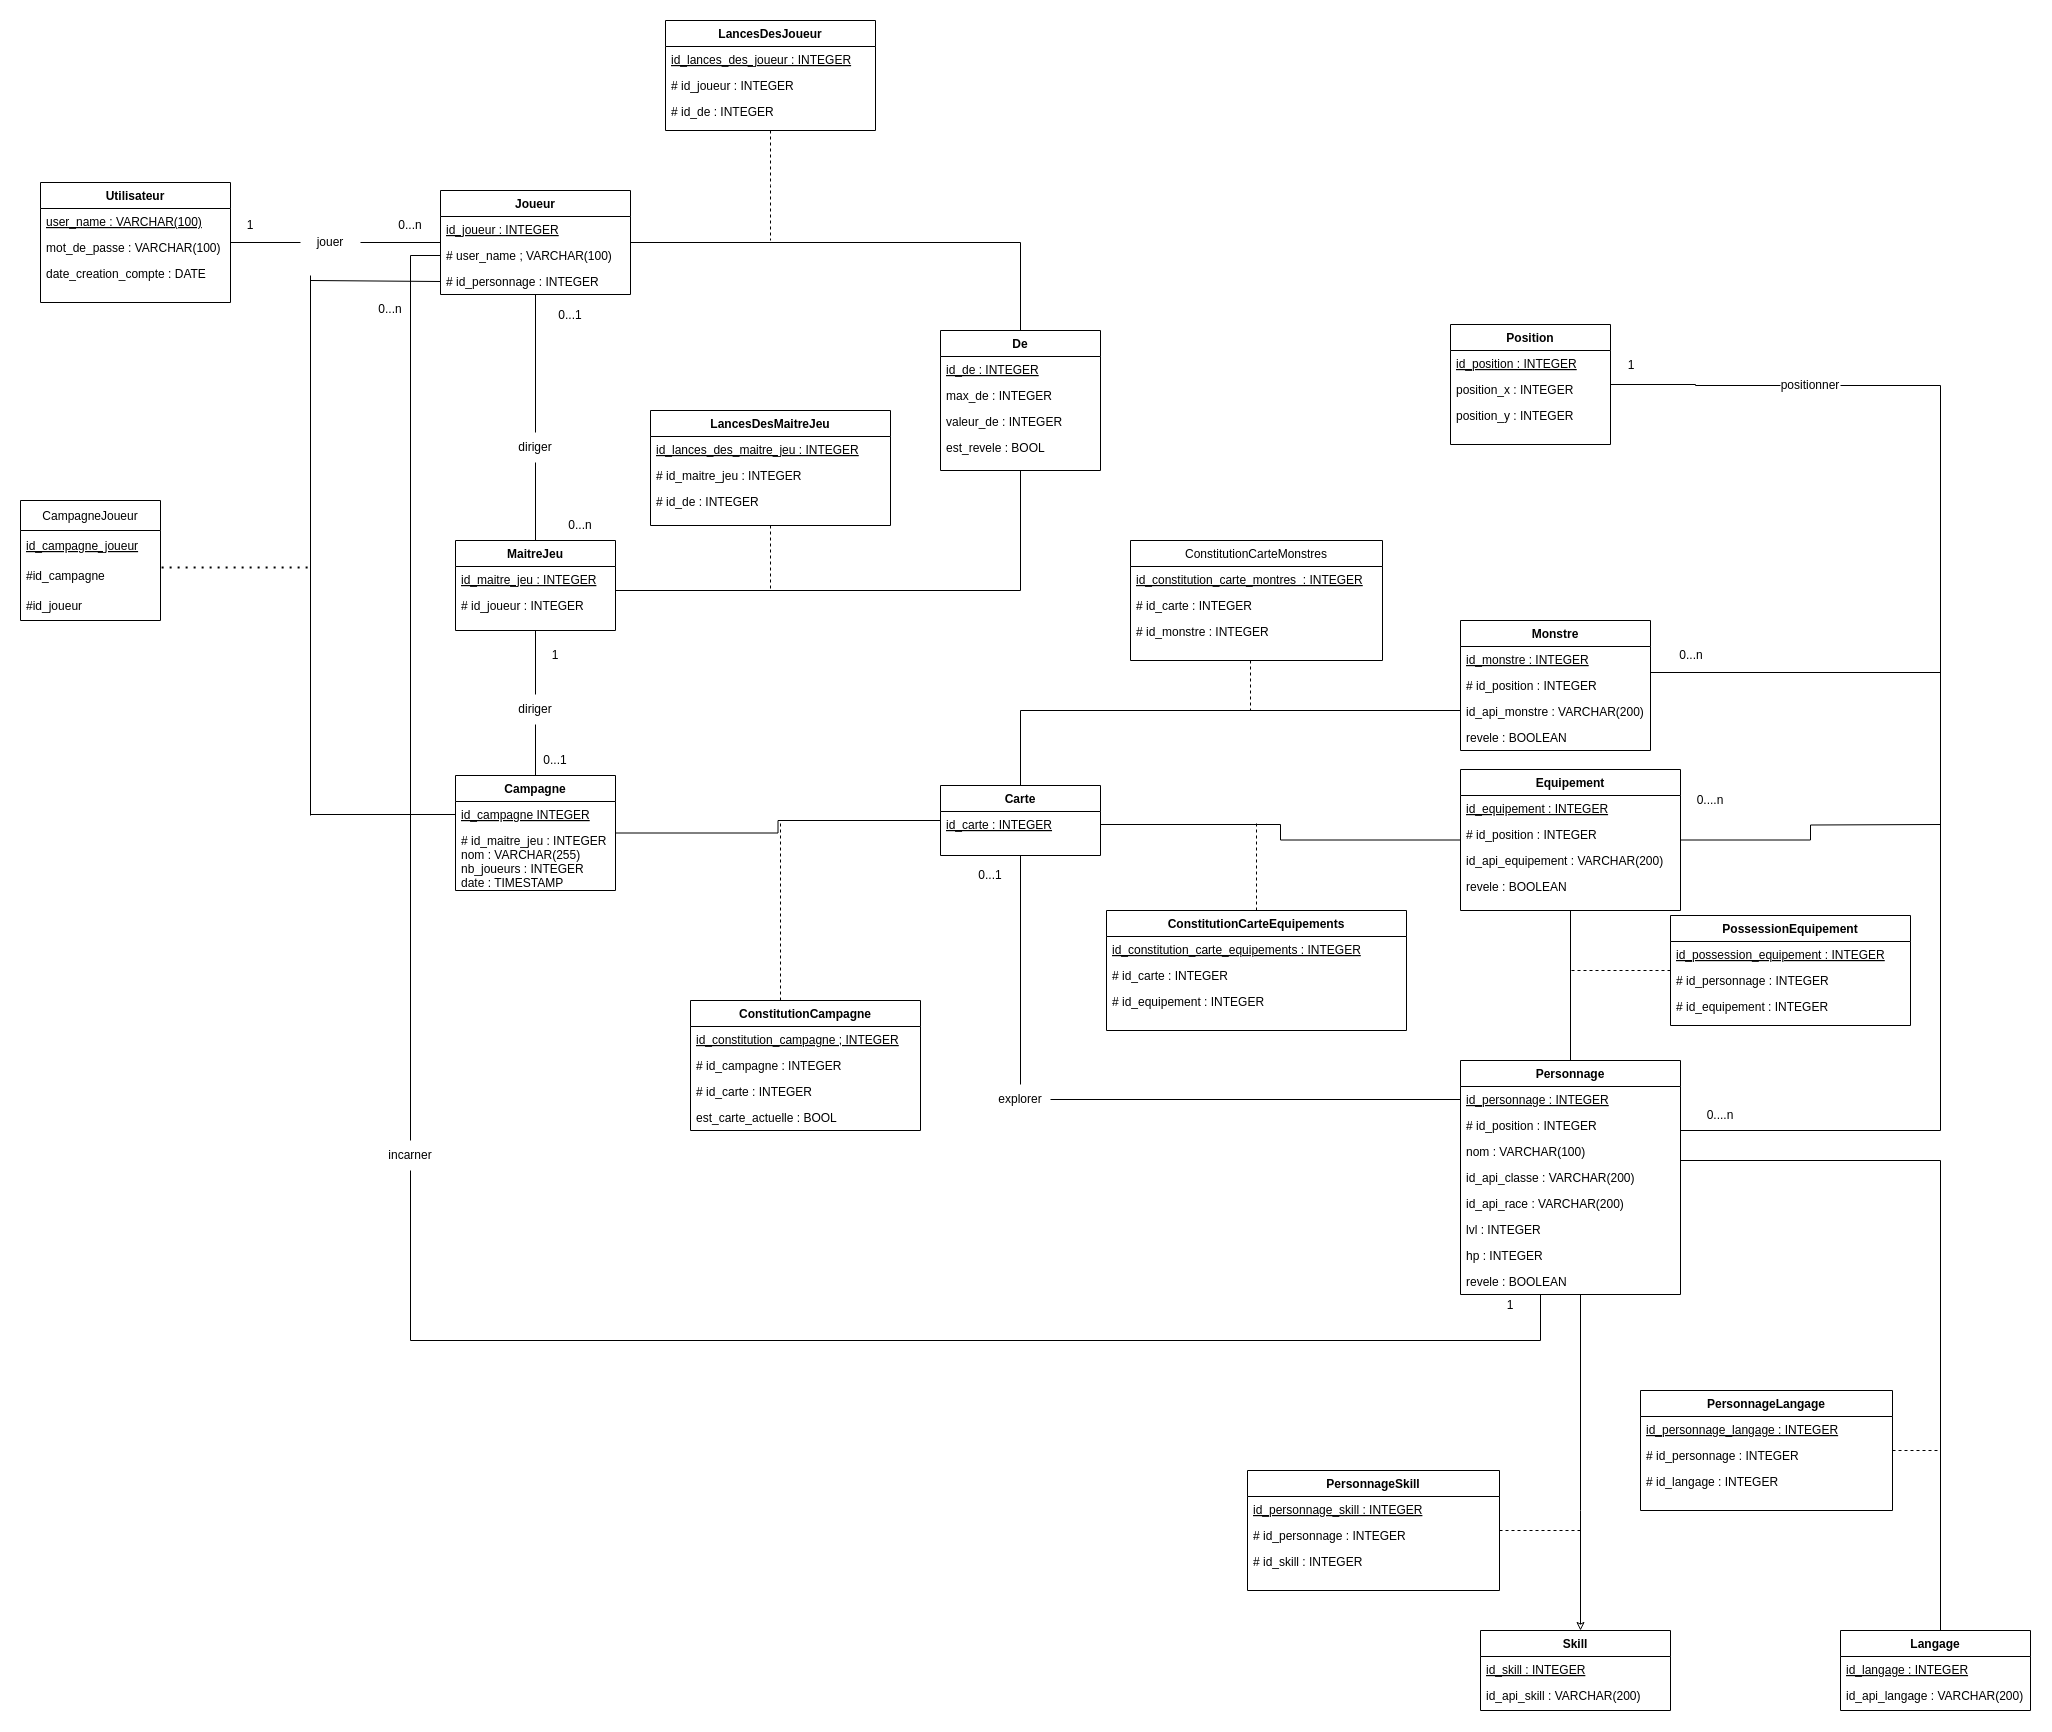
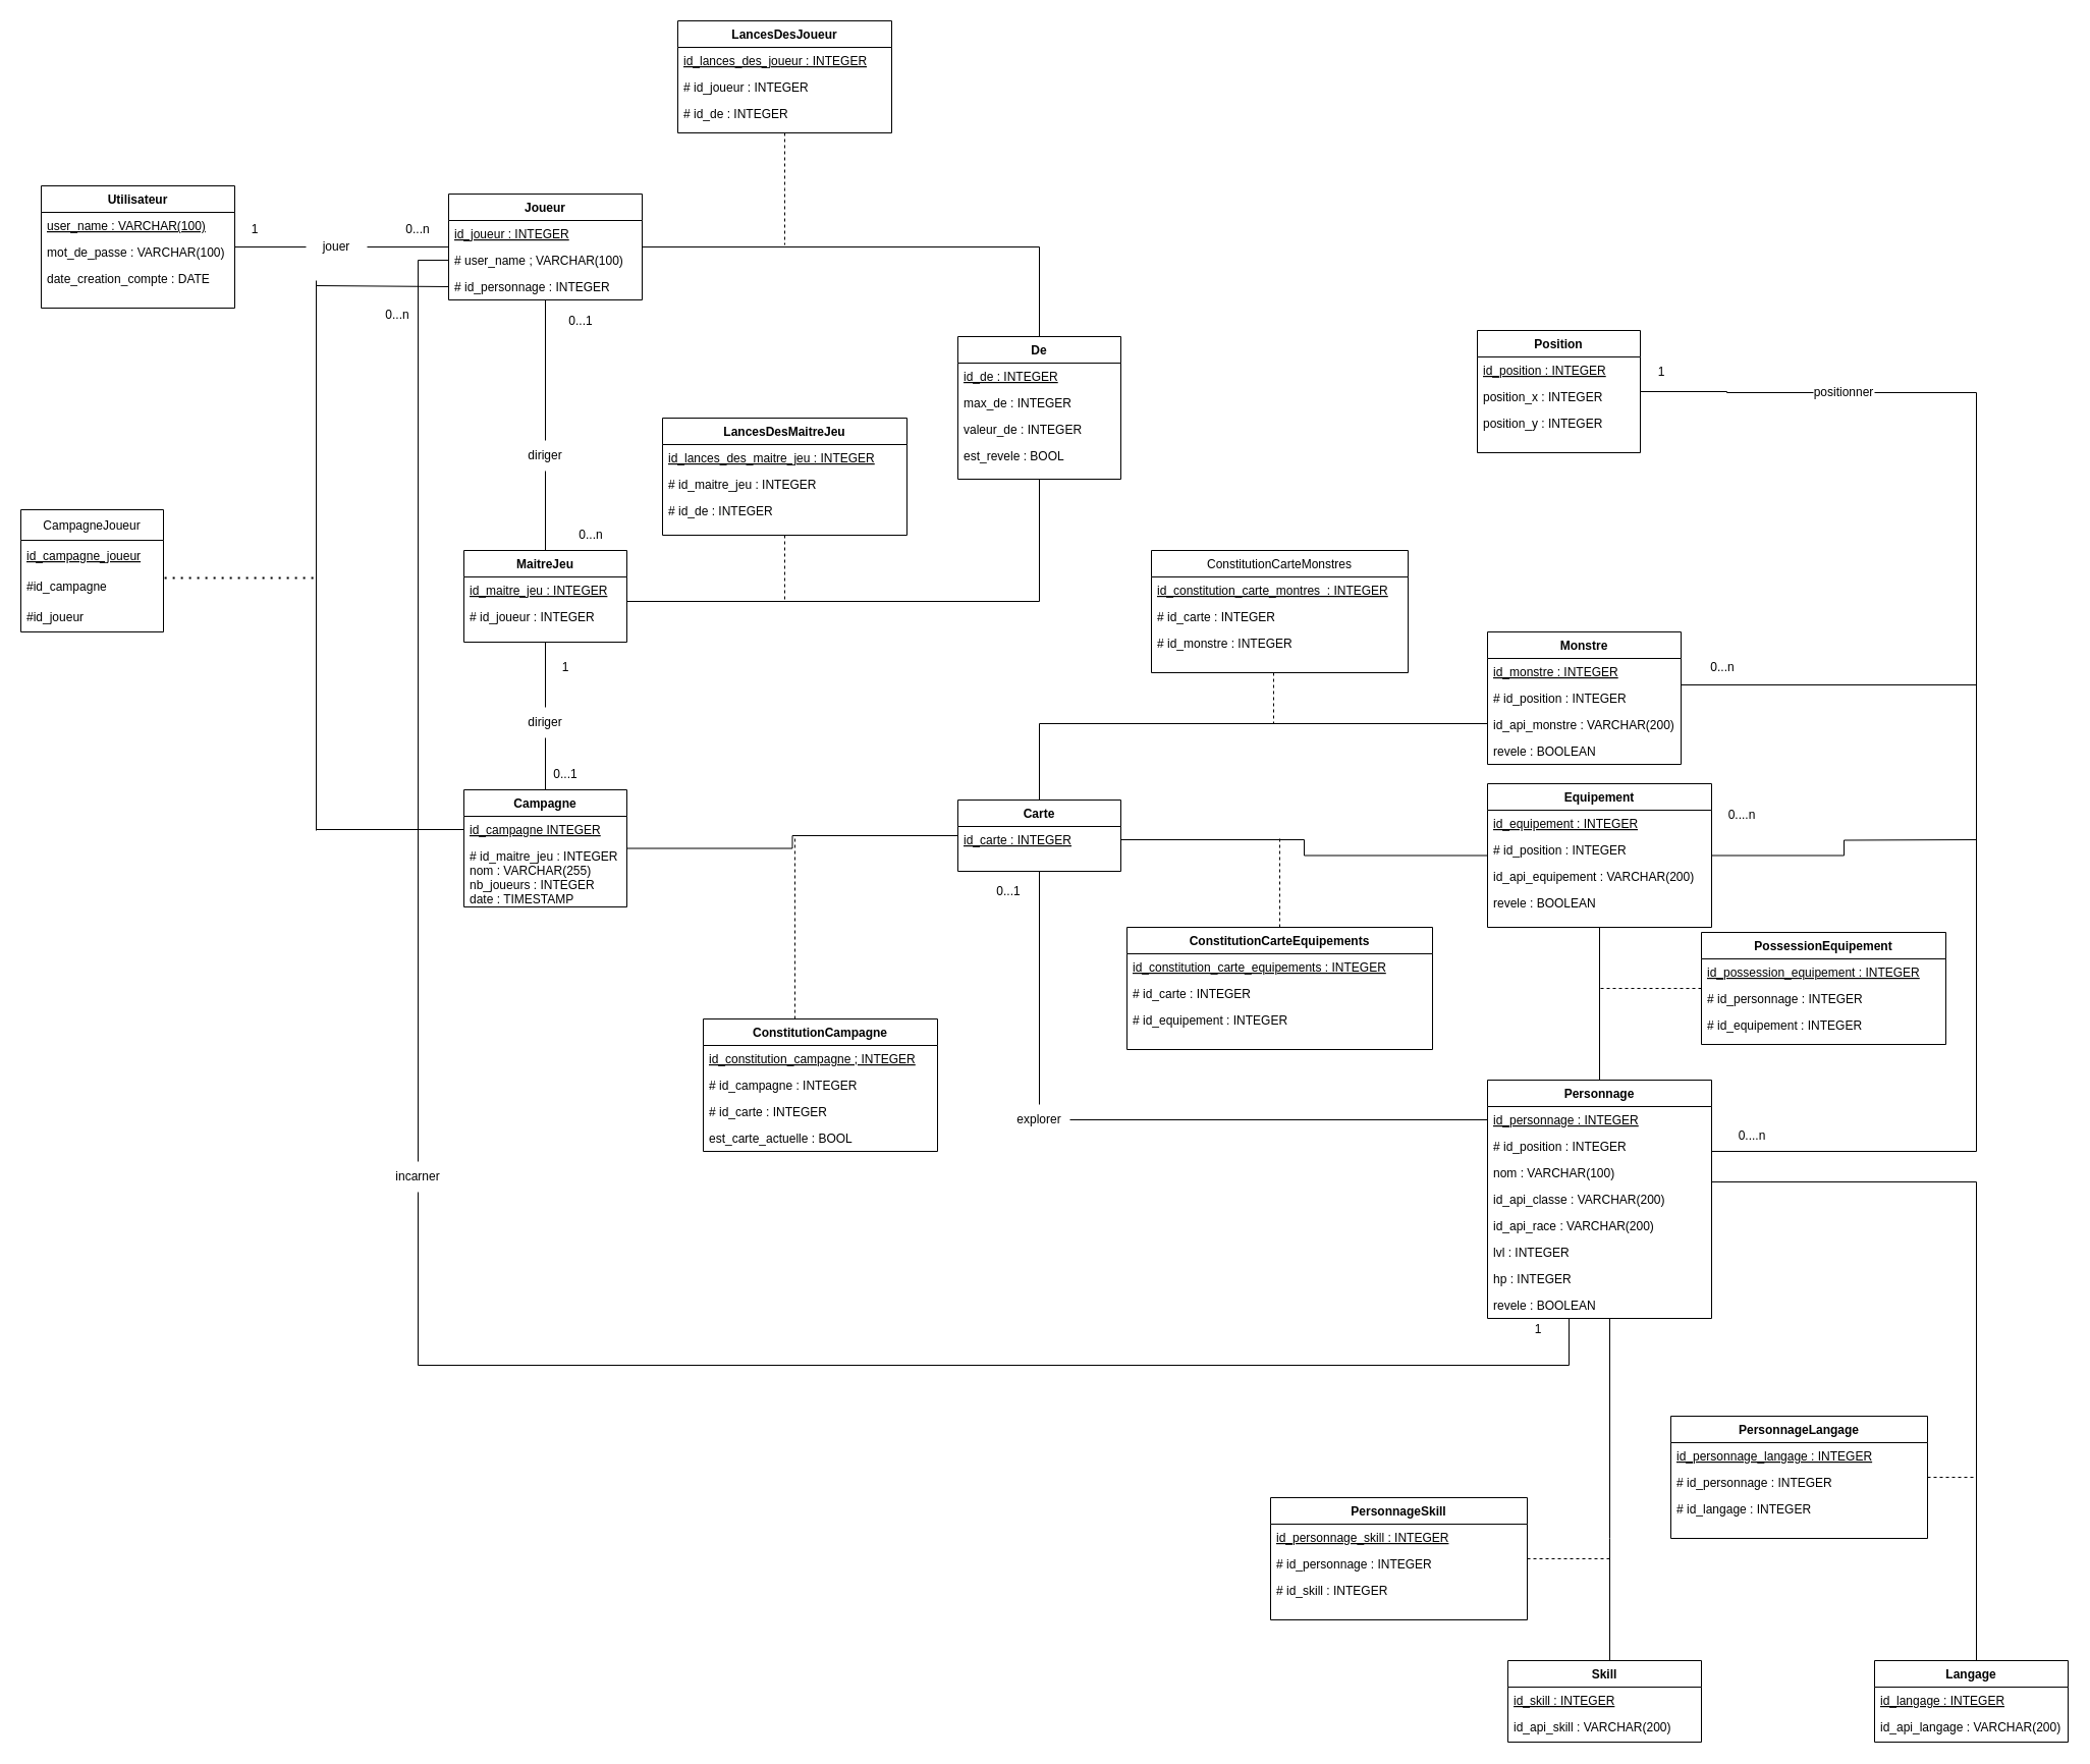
- <mxCell id="36" style="edgeStyle=orthogonalEdgeStyle;rounded=0;orthogonalLoop=1;jettySize=auto;html=1;endArrow=classic;endFill=0;align=center;" parent="1" source="37" target="110" edge="1"><mxGeometry relative="1" as="geometry"><Array as="points"><mxPoint x="1580" y="1510" /><mxPoint x="1580" y="1510" /></Array></mxGeometry></mxCell>
+ <mxCell id="36" style="edgeStyle=orthogonalEdgeStyle;rounded=0;orthogonalLoop=1;jettySize=auto;html=1;endArrow=none;endFill=0;align=center;" parent="1" source="37" target="110" edge="1"><mxGeometry relative="1" as="geometry"><Array as="points"><mxPoint x="1580" y="1510" /><mxPoint x="1580" y="1510" /></Array></mxGeometry></mxCell>
